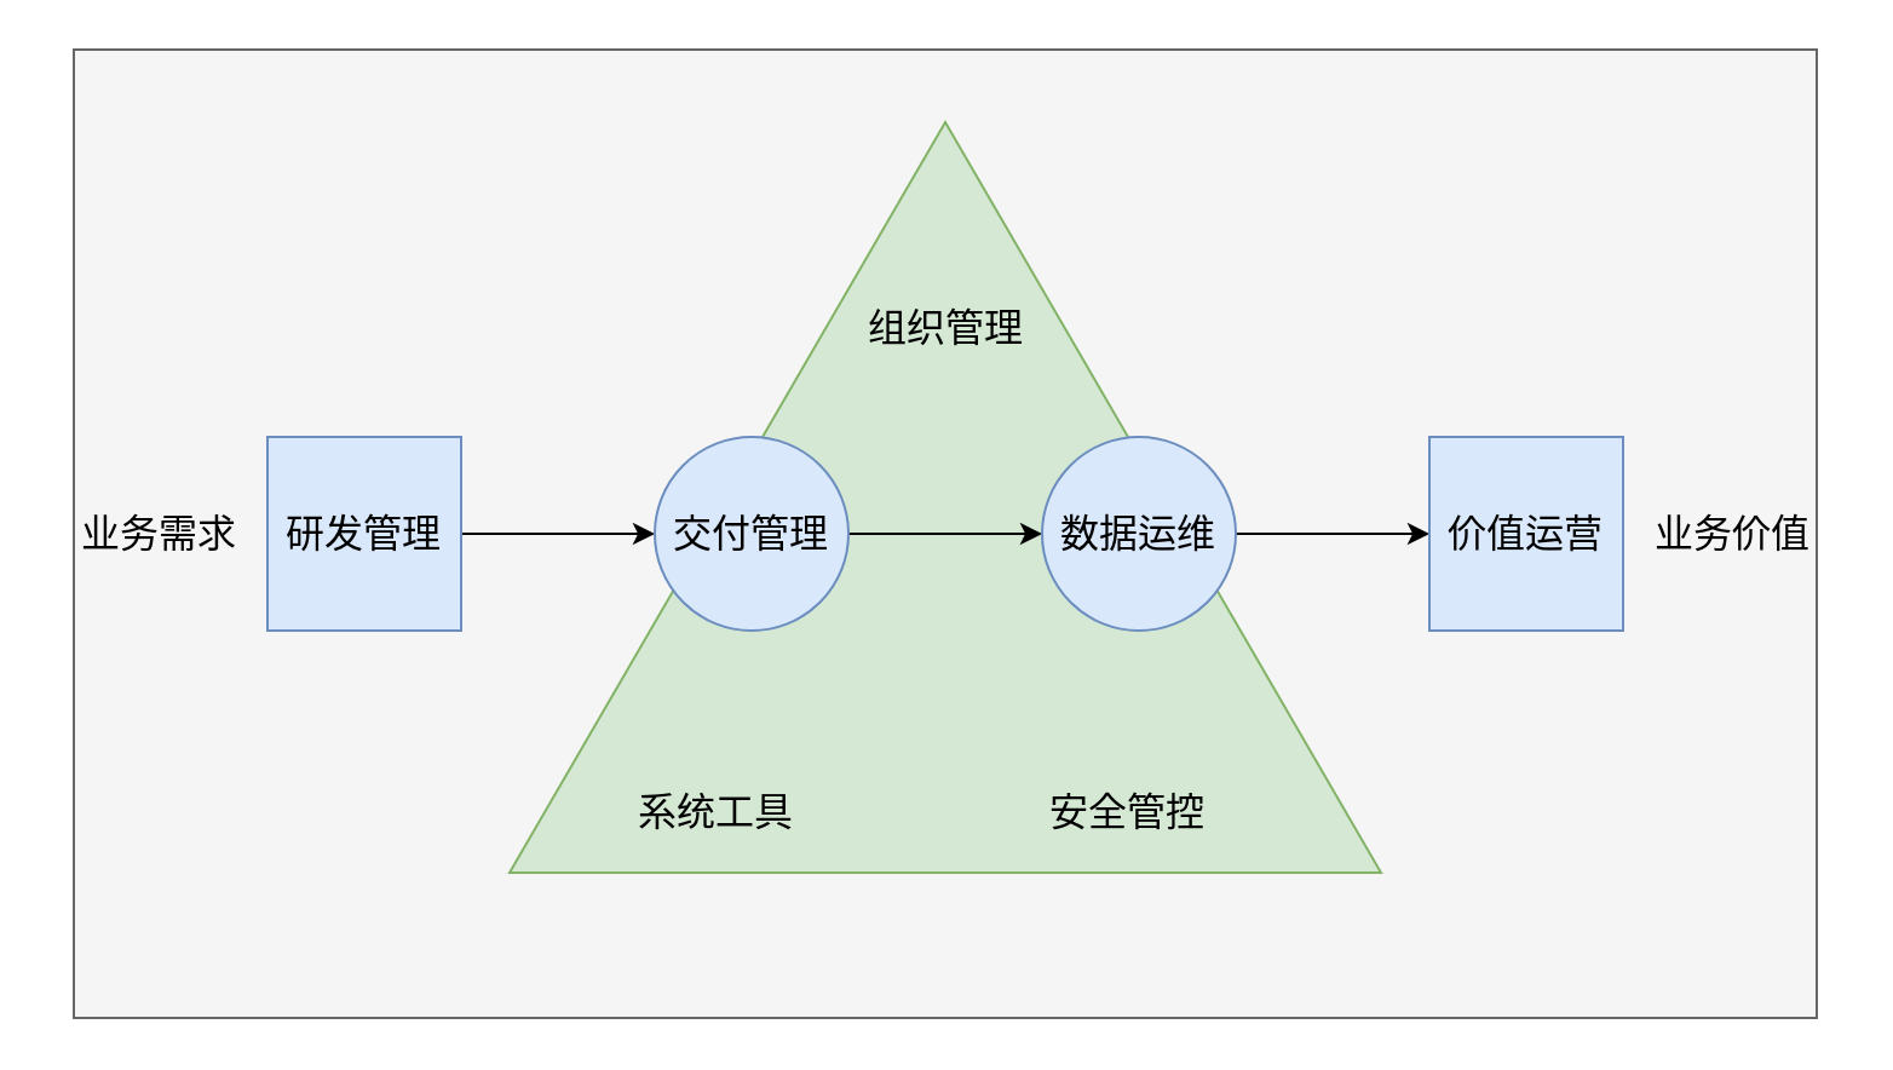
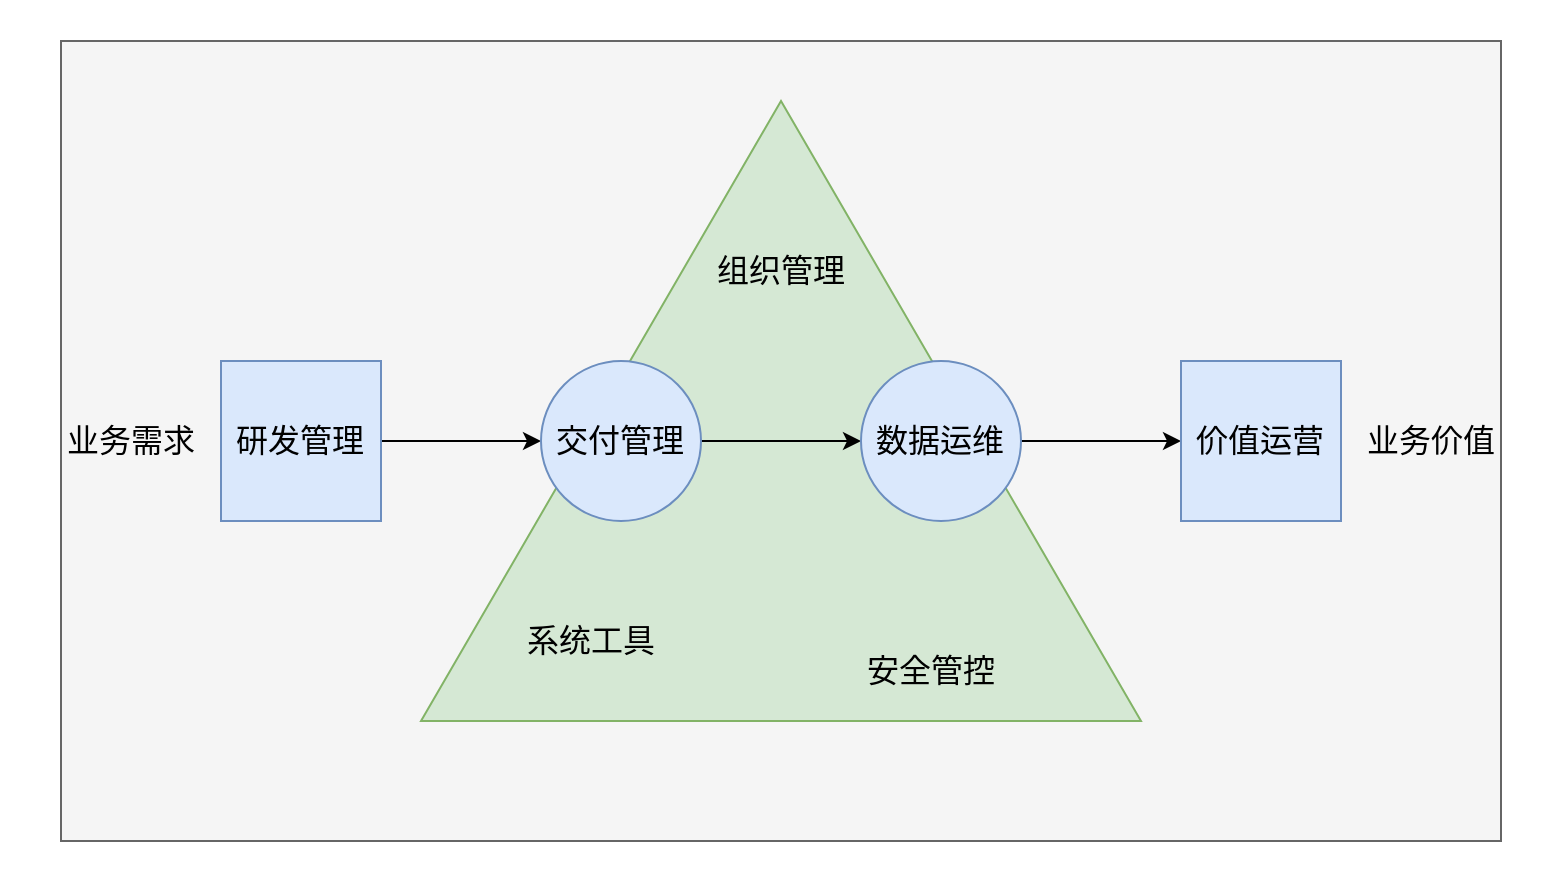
- <mxCell id="14" value="&lt;font style=&quot;font-size: 16px;&quot;&gt;系统工具&lt;/font&gt;" style="text;html=1;align=center;verticalAlign=middle;resizable=0;points=[];autosize=1;strokeColor=none;fillColor=none;" vertex="1" parent="1"><mxGeometry x="250" y="320" width="90" height="30" as="geometry" /></mxCell>
+ <mxCell id="14" value="&lt;font style=&quot;font-size: 16px;&quot;&gt;系统工具&lt;/font&gt;" style="text;html=1;align=center;verticalAlign=middle;resizable=0;points=[];autosize=1;strokeColor=none;fillColor=none;" vertex="1" parent="1"><mxGeometry x="250" y="305" width="90" height="30" as="geometry" /></mxCell>
